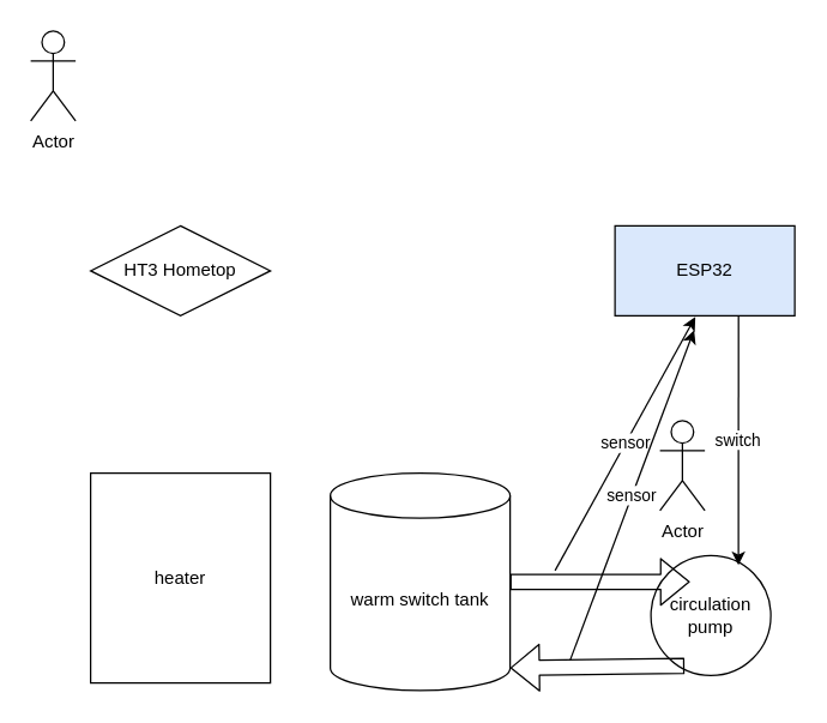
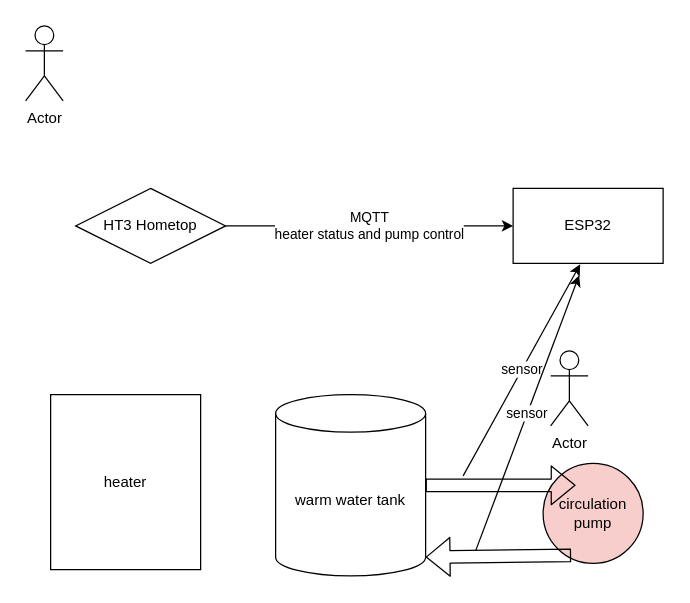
+ <mxCell id="3" value="MQTT&lt;br&gt;heater status and pump control" style="edgeStyle=none;html=1;" edge="1" parent="1" source="4" target="5"><mxGeometry relative="1" as="geometry" /></mxCell>
- <mxCell id="5" value="ESP32" style="whiteSpace=wrap;html=1;rounded=0;fillColor=#dae8fc;" vertex="1" parent="1"><mxGeometry x="410" y="150" width="120" height="60" as="geometry" /></mxCell>
+ <mxCell id="5" value="ESP32" style="whiteSpace=wrap;html=1;rounded=0;" vertex="1" parent="1"><mxGeometry x="410" y="150" width="120" height="60" as="geometry" /></mxCell>
- <mxCell id="14" value="switch" style="endArrow=classic;html=1;entryX=0.73;entryY=0.08;entryDx=0;entryDy=0;entryPerimeter=0;exitX=0.687;exitY=1;exitDx=0;exitDy=0;exitPerimeter=0;" edge="1" parent="1" source="5" target="7"><mxGeometry width="50" height="50" relative="1" as="geometry"><mxPoint x="400" y="390" as="sourcePoint" /><mxPoint x="450" y="340" as="targetPoint" /></mxGeometry></mxCell>
- <mxCell id="2" value="heater" style="rounded=0;whiteSpace=wrap;html=1;" vertex="1" parent="1"><mxGeometry x="60" y="315" width="120" height="140" as="geometry" /></mxCell>
+ <mxCell id="2" value="heater" style="rounded=0;whiteSpace=wrap;html=1;" vertex="1" parent="1"><mxGeometry x="40" y="315" width="120" height="140" as="geometry" /></mxCell>
- <mxCell id="6" value="warm switch tank" style="shape=cylinder3;whiteSpace=wrap;html=1;boundedLbl=1;backgroundOutline=1;size=15;" vertex="1" parent="1"><mxGeometry x="220" y="315" width="120" height="145" as="geometry" /></mxCell>
+ <mxCell id="6" value="warm water tank" style="shape=cylinder3;whiteSpace=wrap;html=1;boundedLbl=1;backgroundOutline=1;size=15;" vertex="1" parent="1"><mxGeometry x="220" y="315" width="120" height="145" as="geometry" /></mxCell>
- <mxCell id="7" value="circulation pump" style="ellipse;whiteSpace=wrap;html=1;aspect=fixed;" vertex="1" parent="1"><mxGeometry x="434" y="370" width="80" height="80" as="geometry" /></mxCell>
+ <mxCell id="7" value="circulation pump" style="ellipse;whiteSpace=wrap;html=1;aspect=fixed;fillColor=#f8cecc;" vertex="1" parent="1"><mxGeometry x="434" y="370" width="80" height="80" as="geometry" /></mxCell>
